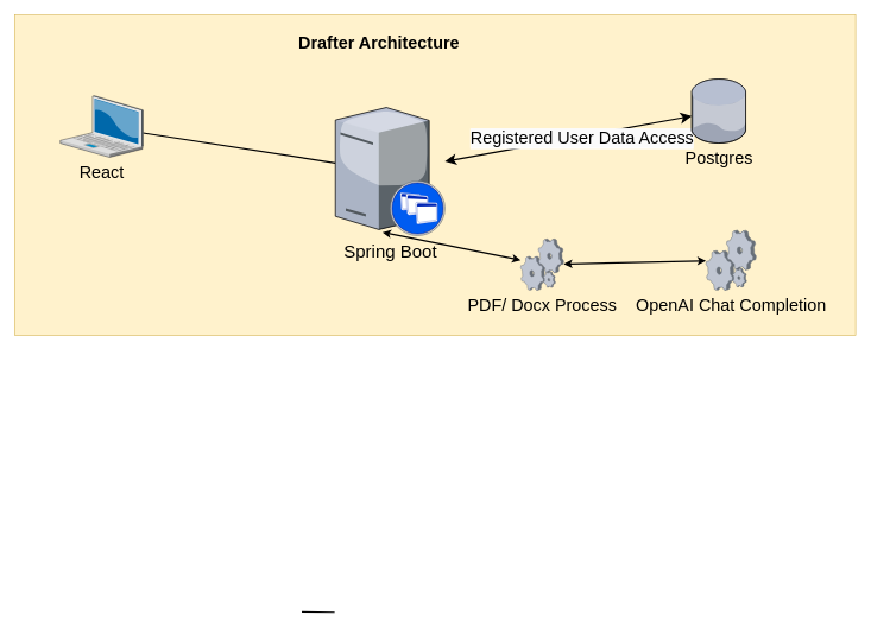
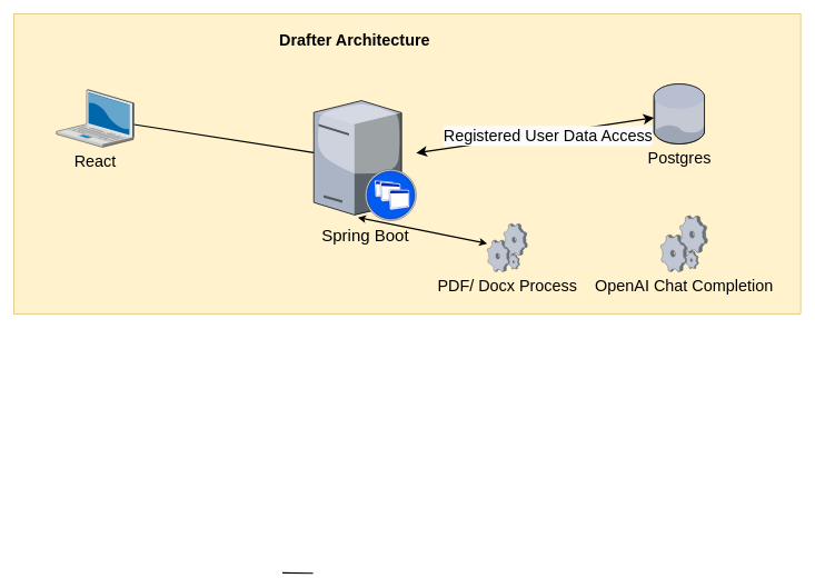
- <mxCell id="10" value="&lt;font style=&quot;font-size: 24px;&quot;&gt;Postgres&lt;/font&gt;" style="verticalLabelPosition=bottom;sketch=0;aspect=fixed;html=1;verticalAlign=top;strokeColor=#d6b656;align=center;outlineConnect=0;shape=mxgraph.citrix.database;fillColor=#fff2cc;" vertex="1" parent="1"><mxGeometry x="970" y="110" width="76.5" height="90" as="geometry" /></mxCell>
+ <mxCell id="10" value="&lt;font style=&quot;font-size: 24px;&quot;&gt;Postgres&lt;/font&gt;" style="verticalLabelPosition=bottom;sketch=0;aspect=fixed;html=1;verticalAlign=top;strokeColor=#d6b656;align=center;outlineConnect=0;shape=mxgraph.citrix.database;fillColor=#fff2cc;" vertex="1" parent="1"><mxGeometry x="980" y="125" width="76.5" height="90" as="geometry" /></mxCell>
- <mxCell id="11" value="" style="rounded=0;orthogonalLoop=1;jettySize=auto;html=1;startArrow=classic;startFill=1;strokeWidth=2;" edge="1" parent="1" source="12" target="14"><mxGeometry relative="1" as="geometry" /></mxCell>
